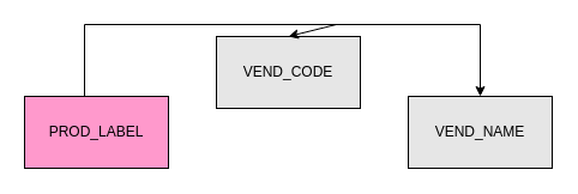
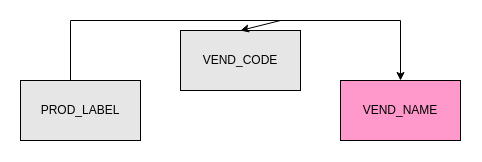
- <mxCell id="4" value="PROD_LABEL" style="rounded=0;whiteSpace=wrap;html=1;fillColor=#FF99CC;" vertex="1" parent="1"><mxGeometry x="20" y="80" width="120" height="60" as="geometry" /></mxCell>
+ <mxCell id="4" value="PROD_LABEL" style="rounded=0;whiteSpace=wrap;html=1;fillColor=#e6e6e6;" vertex="1" parent="1"><mxGeometry x="20" y="80" width="120" height="60" as="geometry" /></mxCell>
- <mxCell id="3" value="VEND_NAME" style="rounded=0;whiteSpace=wrap;html=1;fillColor=#E6E6E6;" vertex="1" parent="1"><mxGeometry x="340" y="80" width="120" height="60" as="geometry" /></mxCell>
+ <mxCell id="3" value="VEND_NAME" style="rounded=0;whiteSpace=wrap;html=1;fillColor=#ff99cc;" vertex="1" parent="1"><mxGeometry x="340" y="80" width="120" height="60" as="geometry" /></mxCell>
